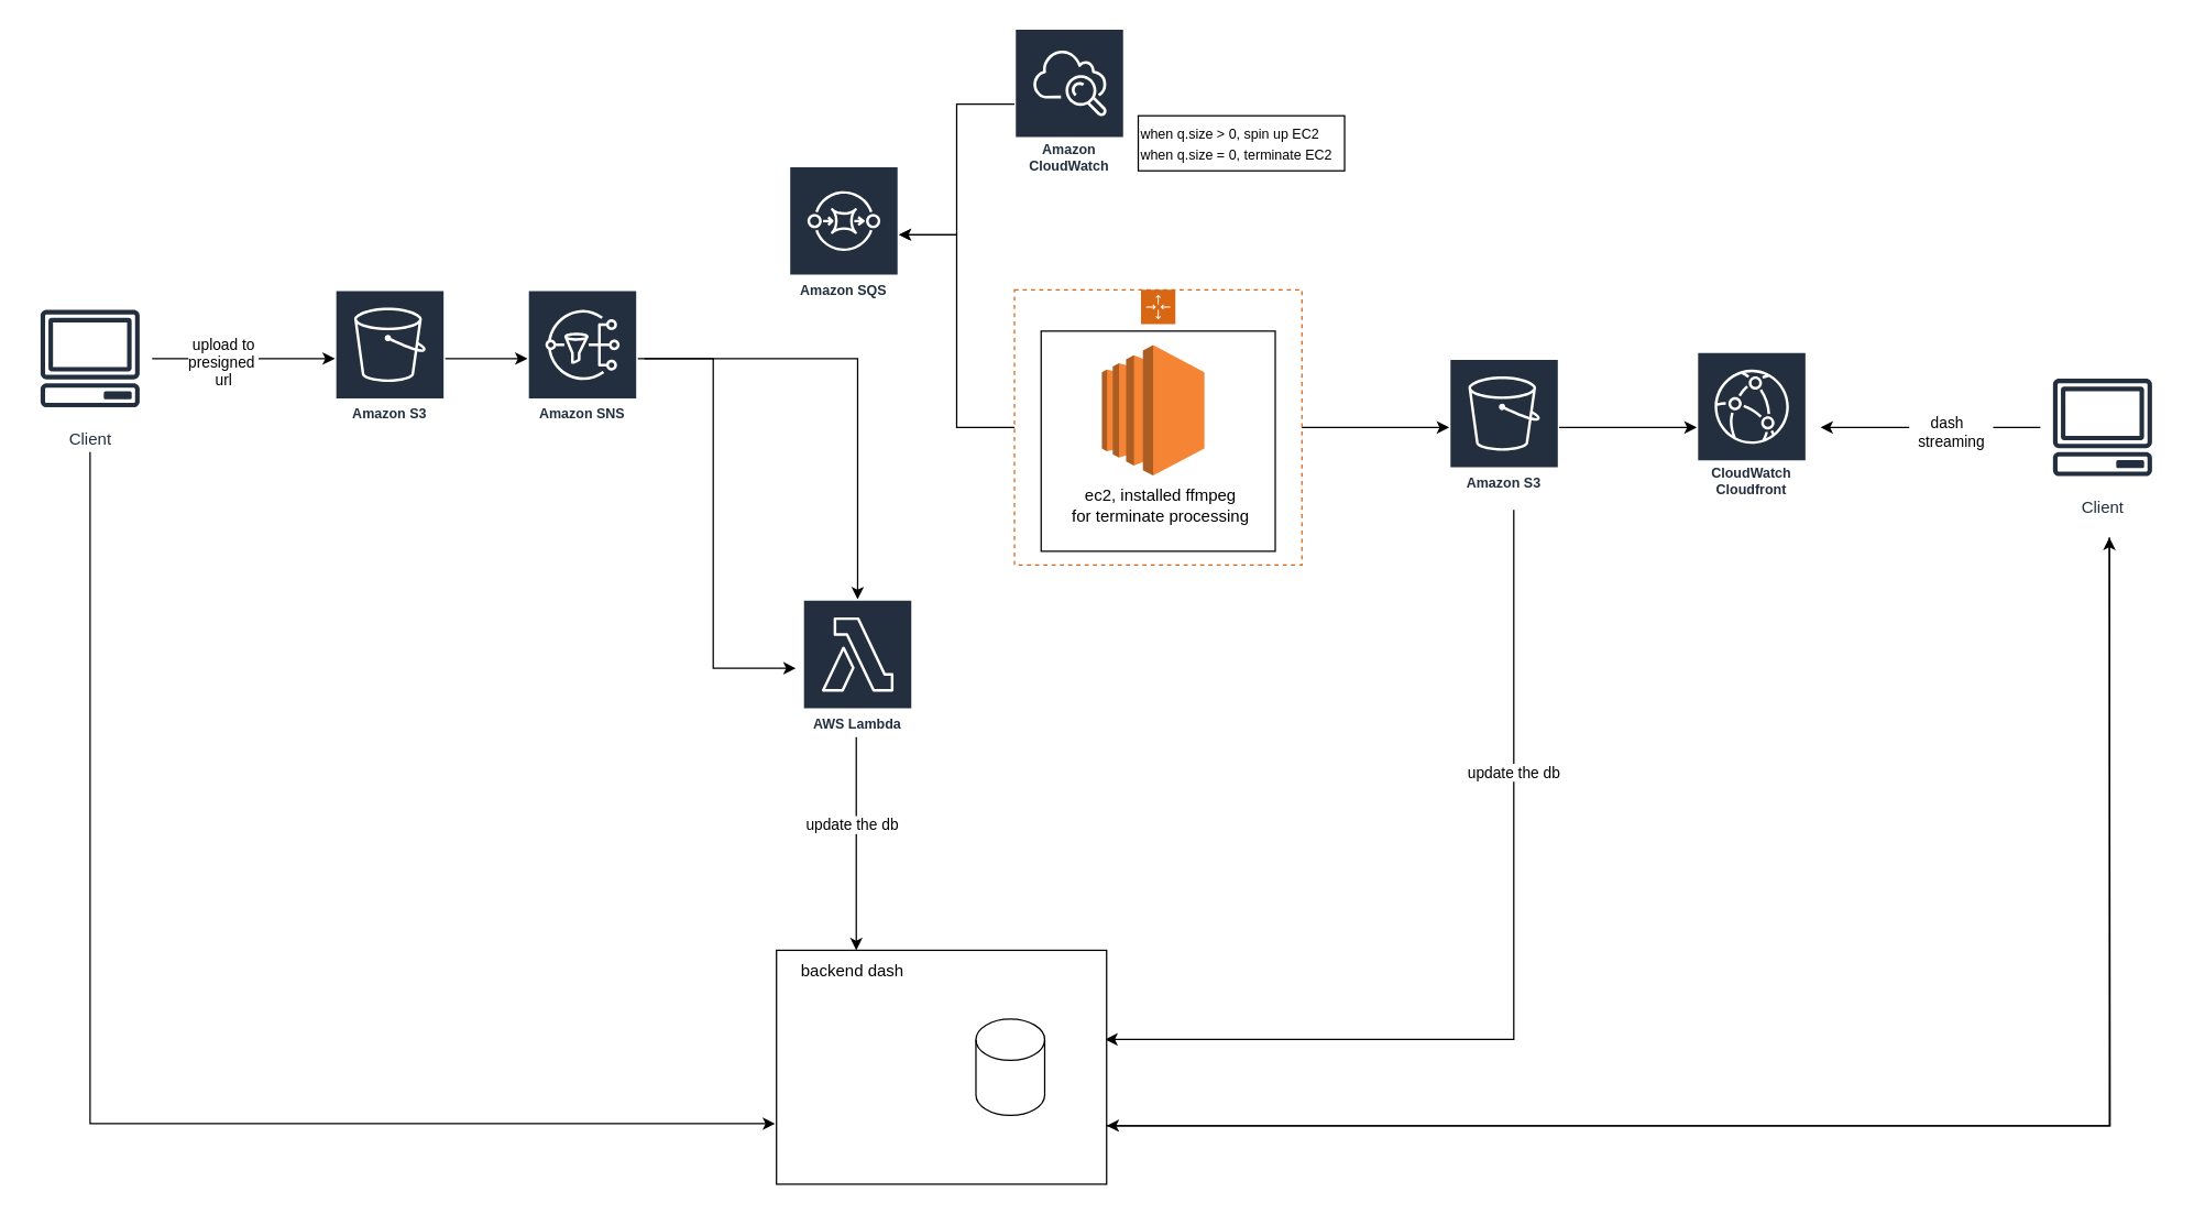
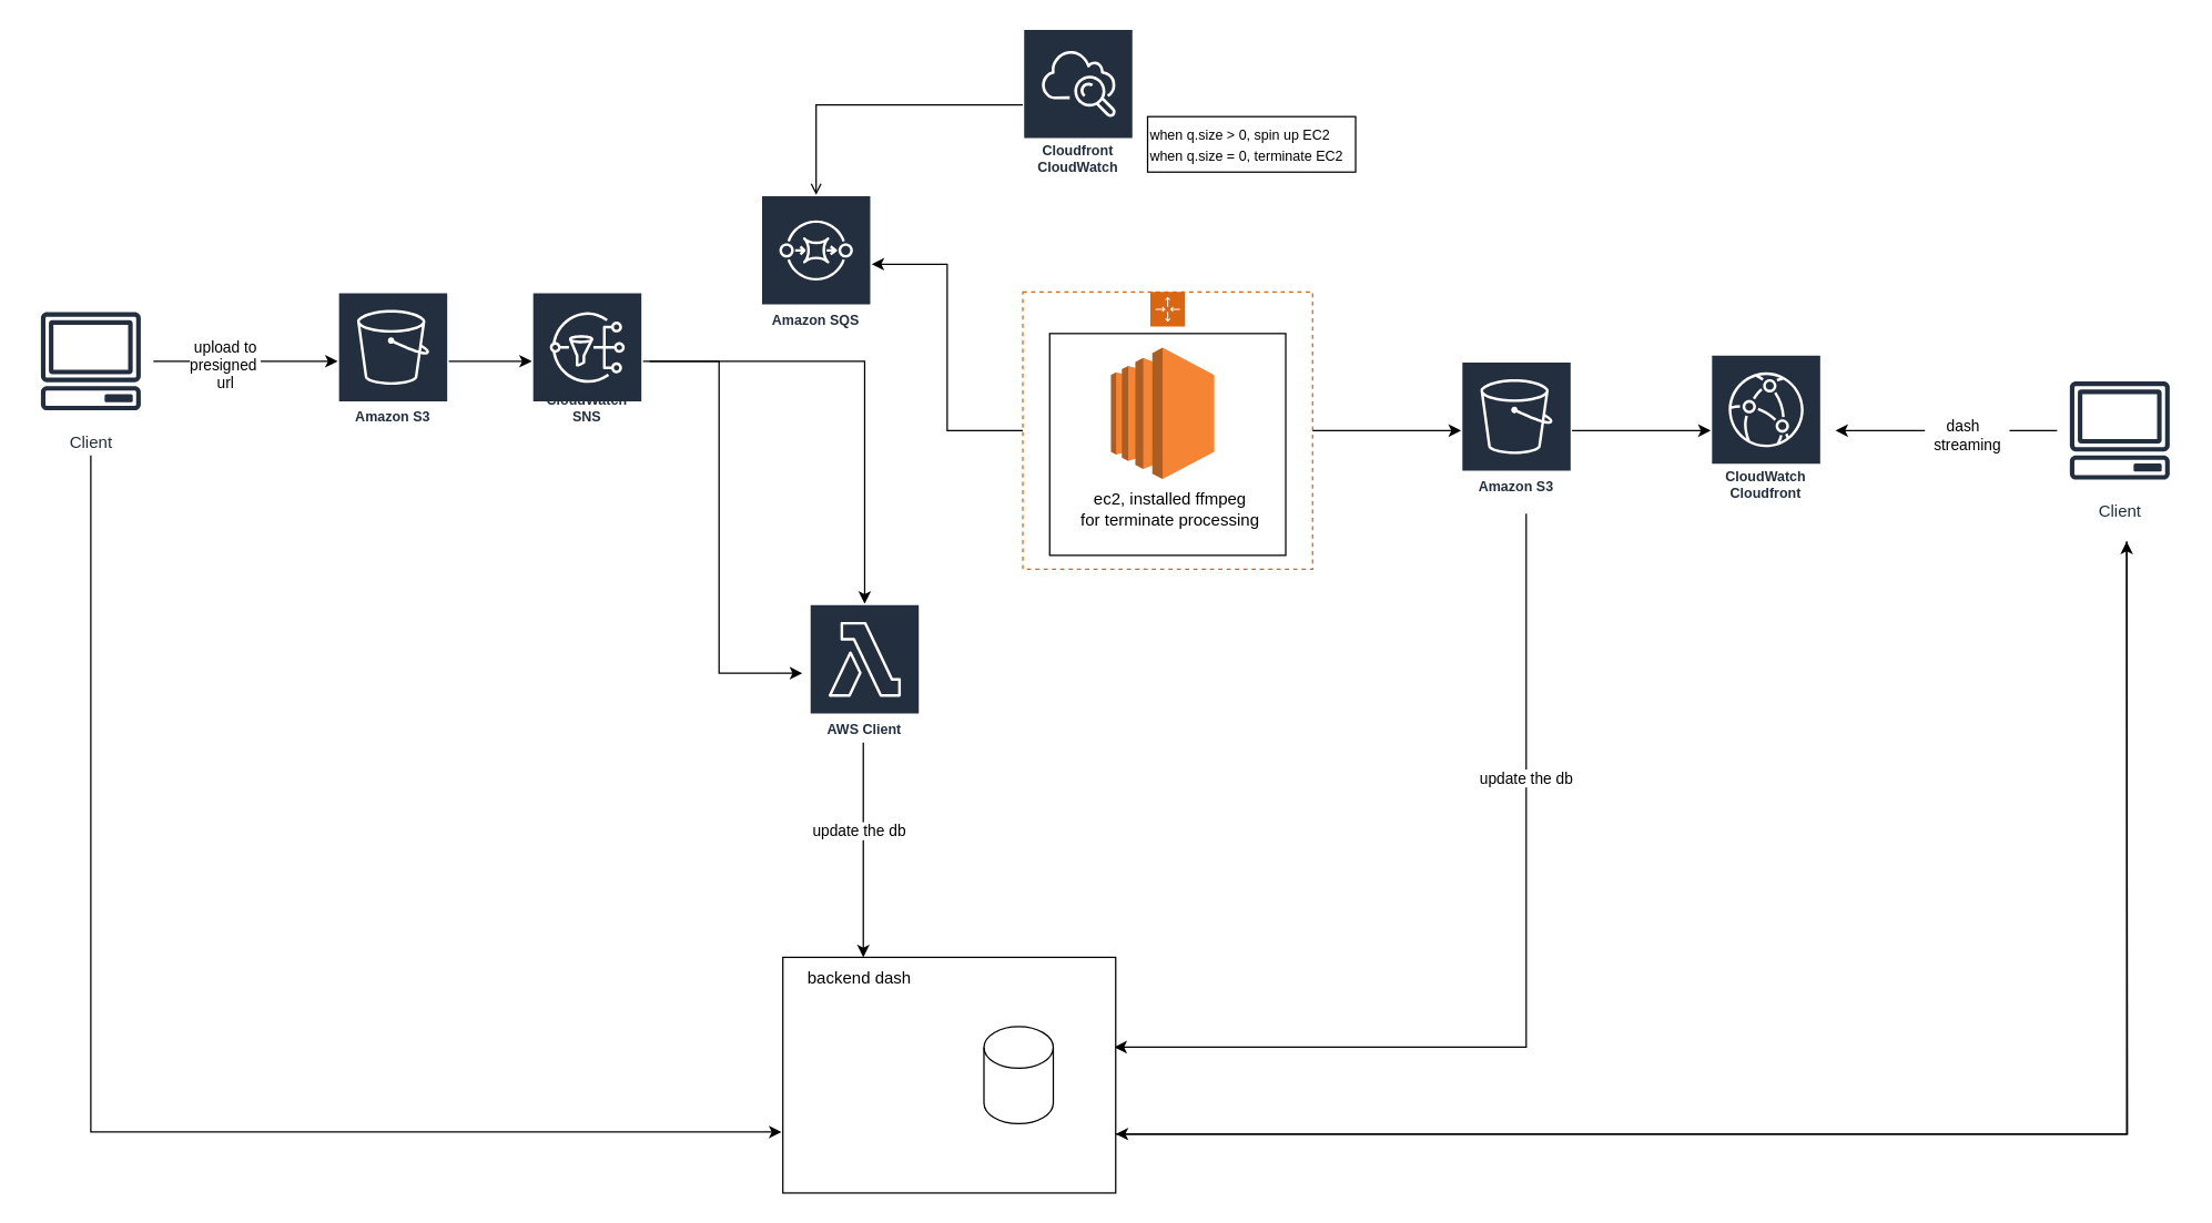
- <mxCell id="12" value="Amazon CloudWatch" style="sketch=0;outlineConnect=0;fontColor=#232F3E;gradientColor=none;strokeColor=#ffffff;fillColor=#232F3E;dashed=0;verticalLabelPosition=middle;verticalAlign=bottom;align=center;html=1;whiteSpace=wrap;fontSize=10;fontStyle=1;spacing=3;shape=mxgraph.aws4.productIcon;prIcon=mxgraph.aws4.cloudwatch;" vertex="1" parent="11"><mxGeometry width="80" height="110" as="geometry" /></mxCell>
+ <mxCell id="12" value="Cloudfront CloudWatch" style="sketch=0;outlineConnect=0;fontColor=#232F3E;gradientColor=none;strokeColor=#ffffff;fillColor=#232F3E;dashed=0;verticalLabelPosition=middle;verticalAlign=bottom;align=center;html=1;whiteSpace=wrap;fontSize=10;fontStyle=1;spacing=3;shape=mxgraph.aws4.productIcon;prIcon=mxgraph.aws4.cloudwatch;" vertex="1" parent="11"><mxGeometry width="80" height="110" as="geometry" /></mxCell>
- <mxCell id="7" value="Amazon SQS" style="sketch=0;outlineConnect=0;fontColor=#232F3E;gradientColor=none;strokeColor=#ffffff;fillColor=#232F3E;dashed=0;verticalLabelPosition=middle;verticalAlign=bottom;align=center;html=1;whiteSpace=wrap;fontSize=10;fontStyle=1;spacing=3;shape=mxgraph.aws4.productIcon;prIcon=mxgraph.aws4.sqs;" vertex="1" parent="1"><mxGeometry x="573" y="120" width="80" height="100" as="geometry" /></mxCell>
+ <mxCell id="7" value="Amazon SQS" style="sketch=0;outlineConnect=0;fontColor=#232F3E;gradientColor=none;strokeColor=#ffffff;fillColor=#232F3E;dashed=0;verticalLabelPosition=middle;verticalAlign=bottom;align=center;html=1;whiteSpace=wrap;fontSize=10;fontStyle=1;spacing=3;shape=mxgraph.aws4.productIcon;prIcon=mxgraph.aws4.sqs;" vertex="1" parent="1"><mxGeometry x="548" y="140" width="80" height="100" as="geometry" /></mxCell>
- <mxCell id="6" value="Amazon SNS" style="sketch=0;outlineConnect=0;fontColor=#232F3E;gradientColor=none;strokeColor=#ffffff;fillColor=#232F3E;dashed=0;verticalLabelPosition=middle;verticalAlign=bottom;align=center;html=1;whiteSpace=wrap;fontSize=10;fontStyle=1;spacing=3;shape=mxgraph.aws4.productIcon;prIcon=mxgraph.aws4.sns;" vertex="1" parent="1"><mxGeometry x="383" y="210" width="80" height="100" as="geometry" /></mxCell>
+ <mxCell id="6" value="CloudWatch SNS" style="sketch=0;outlineConnect=0;fontColor=#232F3E;gradientColor=none;strokeColor=#ffffff;fillColor=#232F3E;dashed=0;verticalLabelPosition=middle;verticalAlign=bottom;align=center;html=1;whiteSpace=wrap;fontSize=10;fontStyle=1;spacing=3;shape=mxgraph.aws4.productIcon;prIcon=mxgraph.aws4.sns;" vertex="1" parent="1"><mxGeometry x="383" y="210" width="80" height="100" as="geometry" /></mxCell>
- <mxCell id="10" value="AWS Lambda" style="sketch=0;outlineConnect=0;fontColor=#232F3E;gradientColor=none;strokeColor=#ffffff;fillColor=#232F3E;dashed=0;verticalLabelPosition=middle;verticalAlign=bottom;align=center;html=1;whiteSpace=wrap;fontSize=10;fontStyle=1;spacing=3;shape=mxgraph.aws4.productIcon;prIcon=mxgraph.aws4.lambda;" vertex="1" parent="1"><mxGeometry x="583" y="435" width="80" height="100" as="geometry" /></mxCell>
+ <mxCell id="10" value="AWS Client" style="sketch=0;outlineConnect=0;fontColor=#232F3E;gradientColor=none;strokeColor=#ffffff;fillColor=#232F3E;dashed=0;verticalLabelPosition=middle;verticalAlign=bottom;align=center;html=1;whiteSpace=wrap;fontSize=10;fontStyle=1;spacing=3;shape=mxgraph.aws4.productIcon;prIcon=mxgraph.aws4.lambda;" vertex="1" parent="1"><mxGeometry x="583" y="435" width="80" height="100" as="geometry" /></mxCell>
